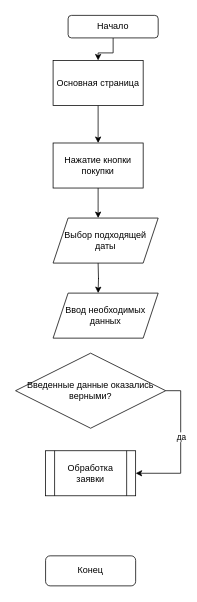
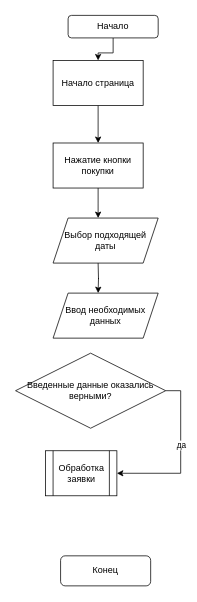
- <mxCell id="5" value="Основная страница" style="rounded=0;whiteSpace=wrap;html=1;" vertex="1" parent="1"><mxGeometry x="70" y="80" width="120" height="60" as="geometry" /></mxCell>
+ <mxCell id="5" value="Начало страница" style="rounded=0;whiteSpace=wrap;html=1;" vertex="1" parent="1"><mxGeometry x="70" y="80" width="120" height="60" as="geometry" /></mxCell>
- <mxCell id="10" value="Обработка заявки" style="shape=process;whiteSpace=wrap;html=1;backgroundOutline=1;" vertex="1" parent="1"><mxGeometry x="60" y="600" width="120" height="60" as="geometry" /></mxCell>
+ <mxCell id="10" value="Обработка заявки" style="shape=process;whiteSpace=wrap;html=1;backgroundOutline=1;" vertex="1" parent="1"><mxGeometry x="60" y="600" width="95" height="60" as="geometry" /></mxCell>
- <mxCell id="9" value="Конец" style="rounded=1;whiteSpace=wrap;html=1;" vertex="1" parent="1"><mxGeometry x="60" y="740" width="120" height="40" as="geometry" /></mxCell>
+ <mxCell id="9" value="Конец" style="rounded=1;whiteSpace=wrap;html=1;" vertex="1" parent="1"><mxGeometry x="80" y="740" width="120" height="40" as="geometry" /></mxCell>
